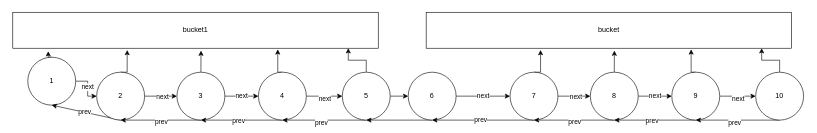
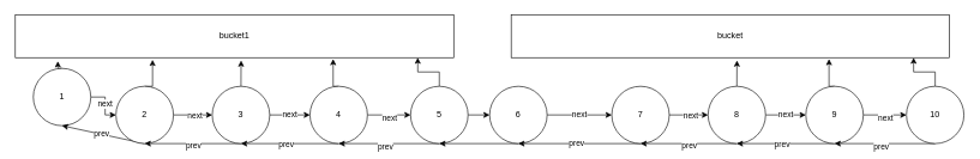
- <mxCell id="34" style="edgeStyle=orthogonalEdgeStyle;rounded=0;orthogonalLoop=1;jettySize=auto;html=1;exitX=0.5;exitY=0;exitDx=0;exitDy=0;entryX=0.313;entryY=1.05;entryDx=0;entryDy=0;entryPerimeter=0;" edge="1" parent="1" source="37" target="31"><mxGeometry relative="1" as="geometry" /></mxCell>
